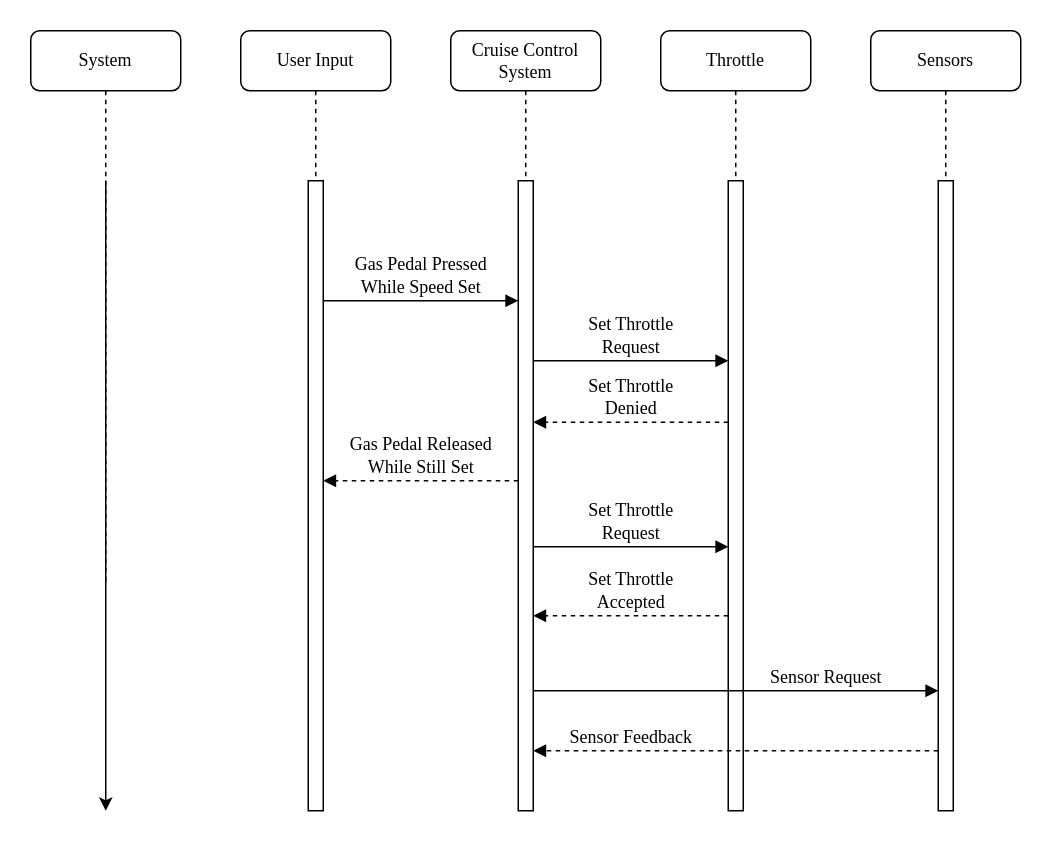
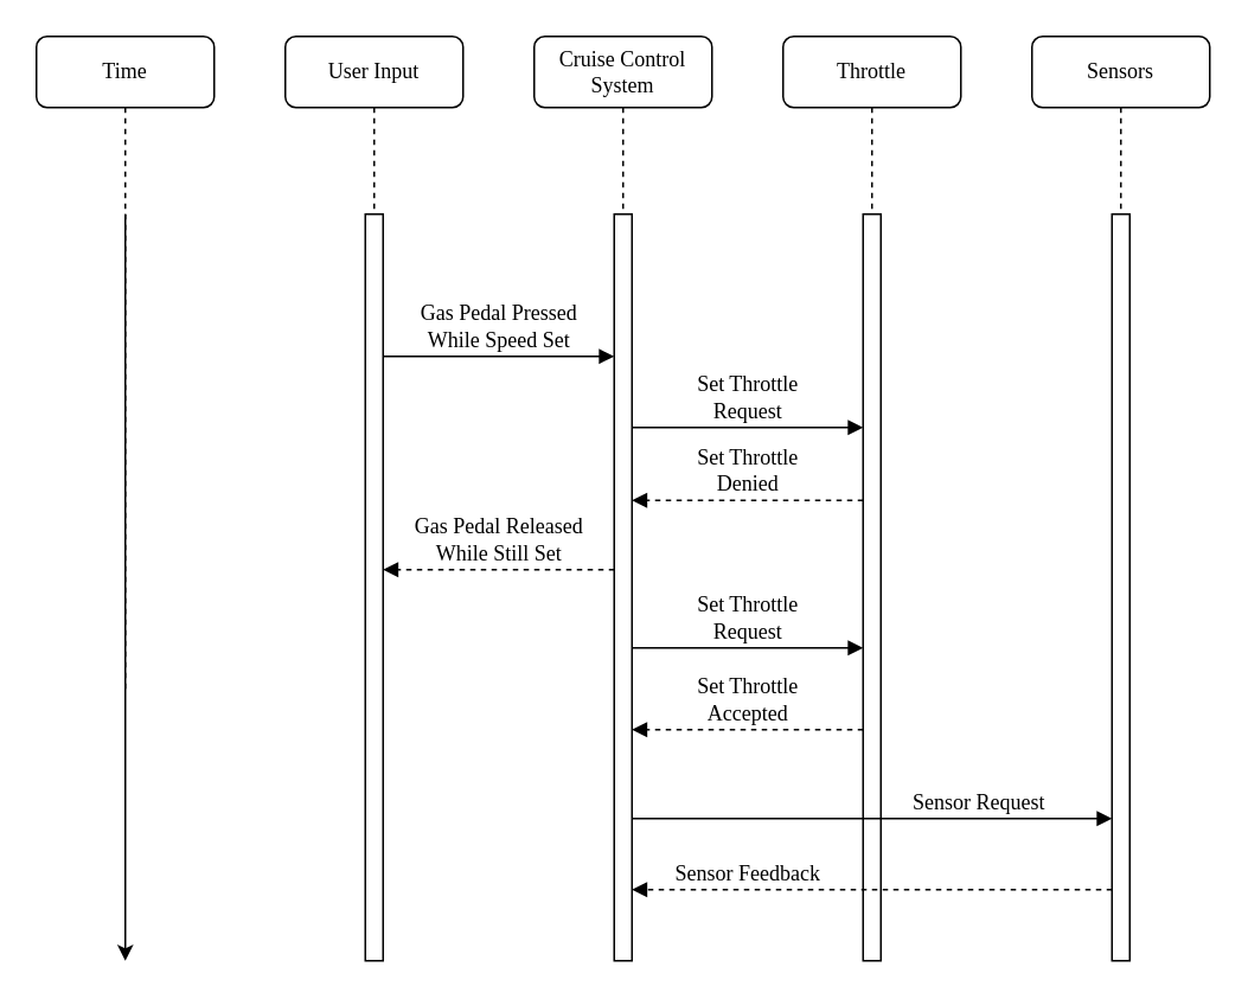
- <mxCell id="11" value="System" style="shape=umlLifeline;perimeter=lifelinePerimeter;whiteSpace=wrap;html=1;container=1;collapsible=0;recursiveResize=0;outlineConnect=0;rounded=1;shadow=0;comic=0;labelBackgroundColor=none;strokeWidth=1;fontFamily=Verdana;fontSize=12;align=center;fillColor=#ffffff;" parent="1" vertex="1"><mxGeometry x="20" y="20" width="100" height="370" as="geometry" /></mxCell>
+ <mxCell id="11" value="Time" style="shape=umlLifeline;perimeter=lifelinePerimeter;whiteSpace=wrap;html=1;container=1;collapsible=0;recursiveResize=0;outlineConnect=0;rounded=1;shadow=0;comic=0;labelBackgroundColor=none;strokeWidth=1;fontFamily=Verdana;fontSize=12;align=center;fillColor=#ffffff;" parent="1" vertex="1"><mxGeometry x="20" y="20" width="100" height="370" as="geometry" /></mxCell>
